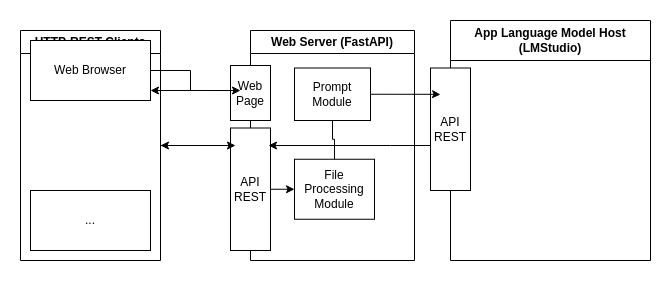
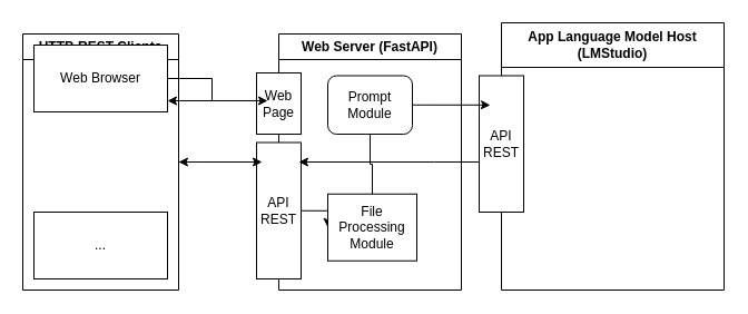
- <mxCell id="11" value="Prompt Module" style="rounded=0;whiteSpace=wrap;html=1;" vertex="1" parent="5"><mxGeometry x="44" y="37.5" width="76" height="52.5" as="geometry" /></mxCell>
+ <mxCell id="11" value="Prompt Module" style="whiteSpace=wrap;html=1;rounded=1;" vertex="1" parent="5"><mxGeometry x="44" y="37.5" width="76" height="52.5" as="geometry" /></mxCell>
- <mxCell id="10" value="File Processing Module" style="rounded=0;whiteSpace=wrap;html=1;" vertex="1" parent="5"><mxGeometry x="44" y="128.75" width="80" height="60" as="geometry" /></mxCell>
+ <mxCell id="10" value="File Processing Module" style="rounded=0;whiteSpace=wrap;html=1;" vertex="1" parent="5"><mxGeometry x="44" y="143.75" width="80" height="60" as="geometry" /></mxCell>
